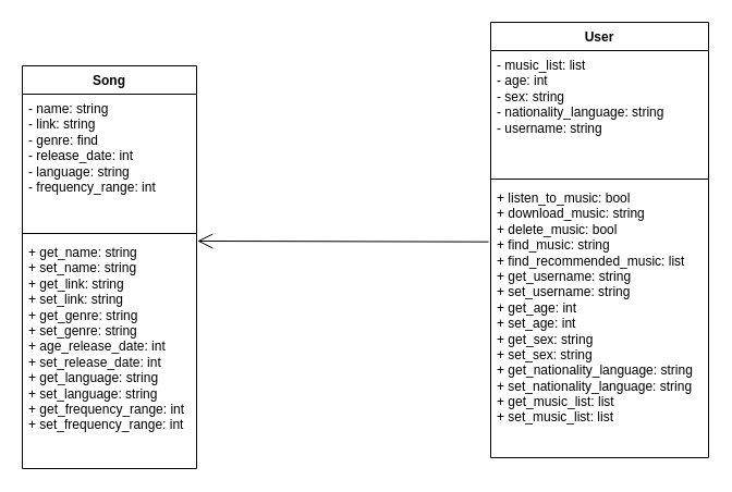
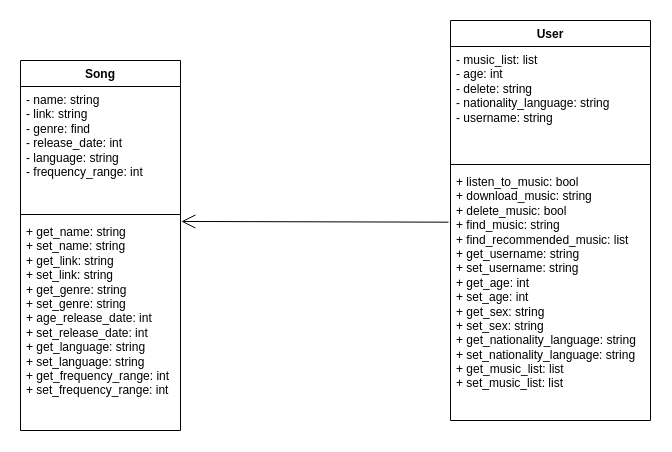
- <mxCell id="3" value="- music_list: list&lt;br&gt;- age: int&lt;br&gt;- sex: string&lt;br&gt;- nationality_language: string&lt;br&gt;- username: string" style="text;strokeColor=none;fillColor=none;align=left;verticalAlign=top;spacingLeft=4;spacingRight=4;overflow=hidden;rotatable=0;points=[[0,0.5],[1,0.5]];portConstraint=eastwest;whiteSpace=wrap;html=1;" parent="2" vertex="1"><mxGeometry y="26" width="200" height="114" as="geometry" /></mxCell>
+ <mxCell id="3" value="- music_list: list&lt;br&gt;- age: int&lt;br&gt;- delete: string&lt;br&gt;- nationality_language: string&lt;br&gt;- username: string" style="text;strokeColor=none;fillColor=none;align=left;verticalAlign=top;spacingLeft=4;spacingRight=4;overflow=hidden;rotatable=0;points=[[0,0.5],[1,0.5]];portConstraint=eastwest;whiteSpace=wrap;html=1;" parent="2" vertex="1"><mxGeometry y="26" width="200" height="114" as="geometry" /></mxCell>
